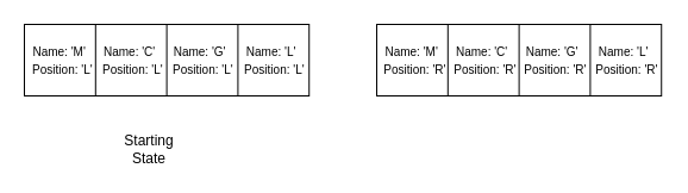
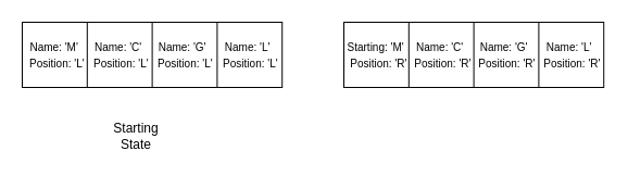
- <mxCell id="13" value="&lt;font style=&quot;font-size: 10px;&quot;&gt;Name: 'M'&amp;nbsp;&lt;/font&gt;&lt;div&gt;&lt;font style=&quot;font-size: 10px;&quot;&gt;&amp;nbsp;Position: 'R'&lt;/font&gt;&lt;/div&gt;" style="text;html=1;align=center;verticalAlign=middle;whiteSpace=wrap;rounded=0;" vertex="1" parent="11"><mxGeometry y="15" width="61.736" height="30" as="geometry" /></mxCell>
+ <mxCell id="13" value="&lt;font style=&quot;font-size: 10px;&quot;&gt;Starting: 'M'&amp;nbsp;&lt;/font&gt;&lt;div&gt;&lt;font style=&quot;font-size: 10px;&quot;&gt;&amp;nbsp;Position: 'R'&lt;/font&gt;&lt;/div&gt;" style="text;html=1;align=center;verticalAlign=middle;whiteSpace=wrap;rounded=0;" vertex="1" parent="11"><mxGeometry y="15" width="61.736" height="30" as="geometry" /></mxCell>
